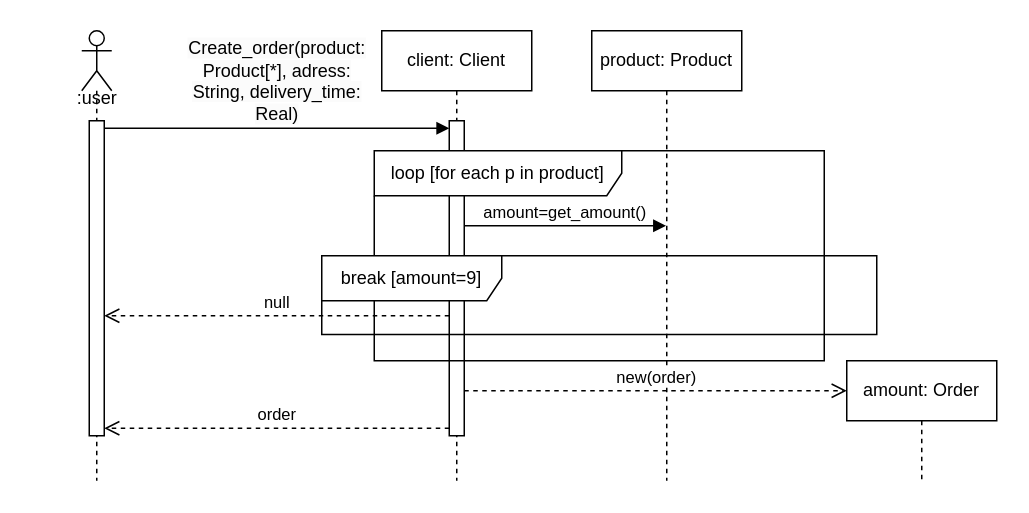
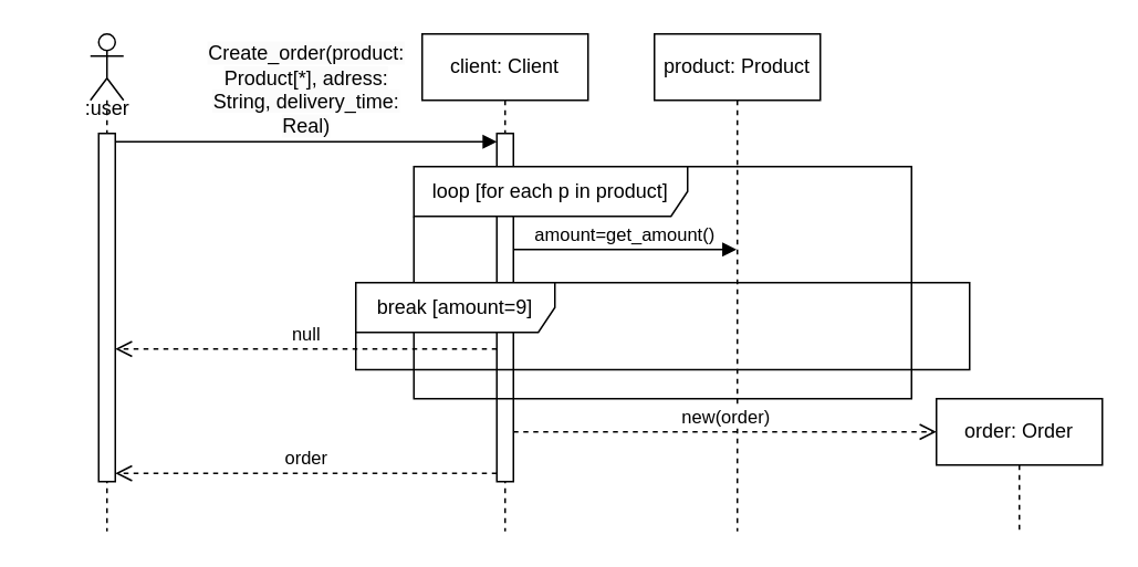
- <mxCell id="9" value="amount: Order" style="shape=umlLifeline;perimeter=lifelinePerimeter;whiteSpace=wrap;html=1;container=1;dropTarget=0;collapsible=0;recursiveResize=0;outlineConnect=0;portConstraint=eastwest;newEdgeStyle={&quot;curved&quot;:0,&quot;rounded&quot;:0};" parent="1" vertex="1"><mxGeometry x="545" y="240" width="100" height="80" as="geometry" /></mxCell>
+ <mxCell id="9" value="order: Order" style="shape=umlLifeline;perimeter=lifelinePerimeter;whiteSpace=wrap;html=1;container=1;dropTarget=0;collapsible=0;recursiveResize=0;outlineConnect=0;portConstraint=eastwest;newEdgeStyle={&quot;curved&quot;:0,&quot;rounded&quot;:0};" parent="1" vertex="1"><mxGeometry x="545" y="240" width="100" height="80" as="geometry" /></mxCell>
